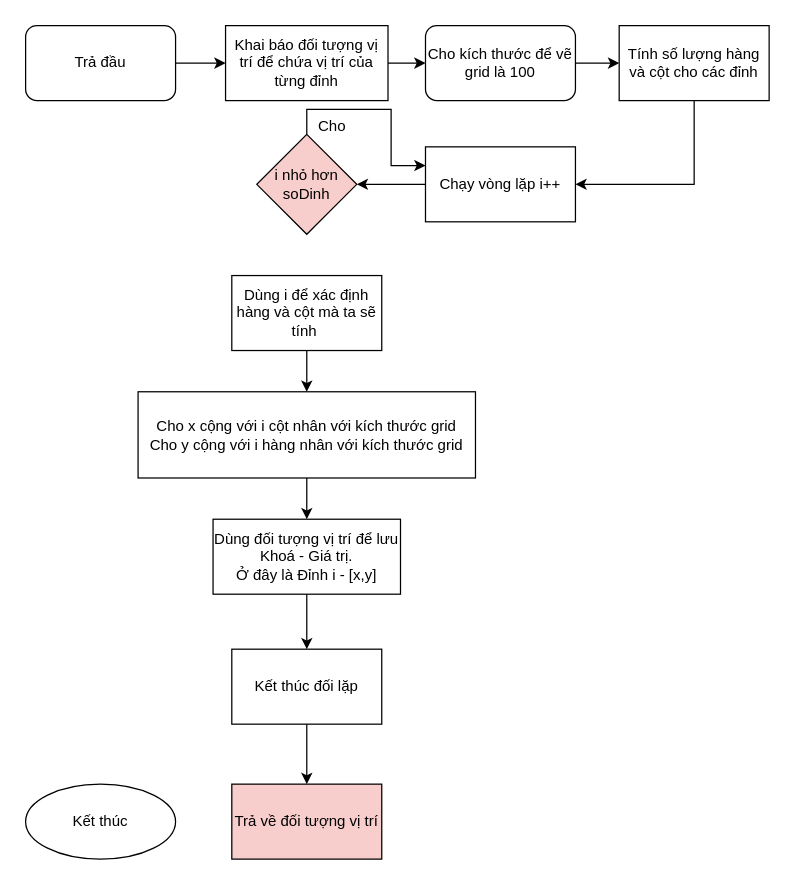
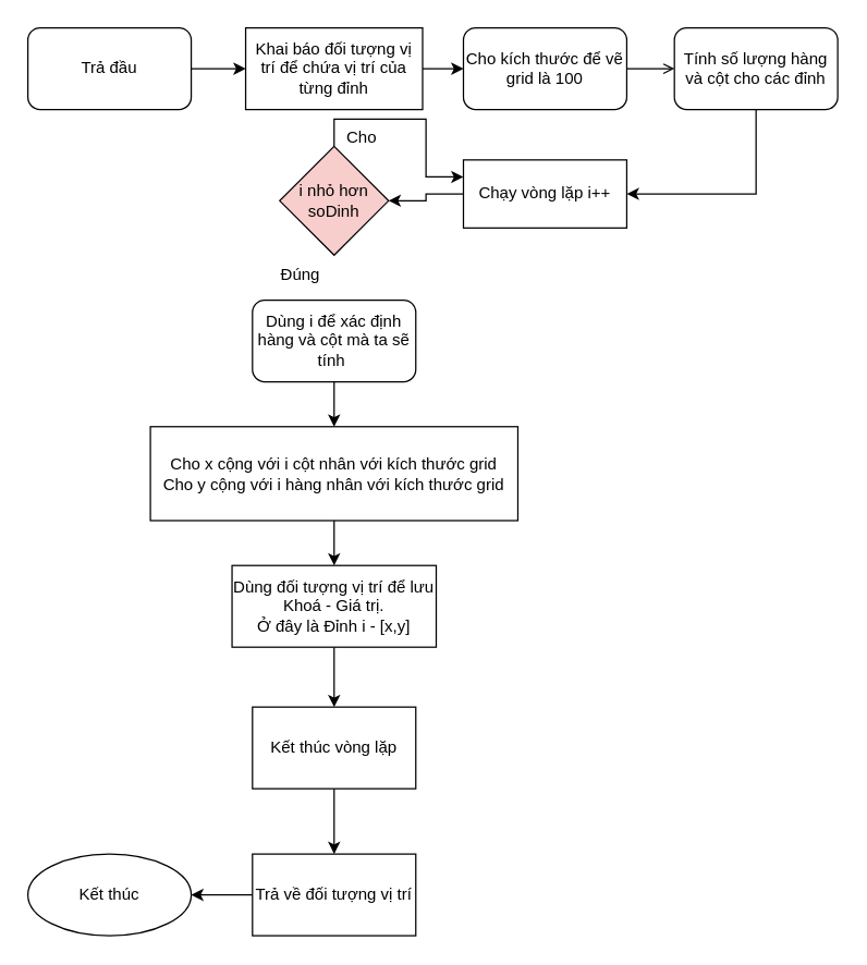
- <mxCell id="6" value="" style="edgeStyle=orthogonalEdgeStyle;rounded=0;orthogonalLoop=1;jettySize=auto;html=1;" parent="1" source="7" target="9" edge="1"><mxGeometry relative="1" as="geometry" /></mxCell>
+ <mxCell id="6" value="" style="edgeStyle=orthogonalEdgeStyle;rounded=0;orthogonalLoop=1;jettySize=auto;html=1;endArrow=open;" parent="1" source="7" target="9" edge="1"><mxGeometry relative="1" as="geometry" /></mxCell>
- <mxCell id="9" value="Tính số lượng hàng và cột cho các đỉnh" style="rounded=0;whiteSpace=wrap;html=1;" parent="1" vertex="1"><mxGeometry x="495" y="20" width="120" height="60" as="geometry" /></mxCell>
+ <mxCell id="9" value="Tính số lượng hàng và cột cho các đỉnh" style="whiteSpace=wrap;html=1;rounded=1;" parent="1" vertex="1"><mxGeometry x="495" y="20" width="120" height="60" as="geometry" /></mxCell>
- <mxCell id="11" value="Chạy vòng lặp i++" style="rounded=0;whiteSpace=wrap;html=1;" parent="1" vertex="1"><mxGeometry x="340" y="117" width="120" height="60" as="geometry" /></mxCell>
+ <mxCell id="11" value="Chạy vòng lặp i++" style="rounded=0;whiteSpace=wrap;html=1;" parent="1" vertex="1"><mxGeometry x="340" y="117" width="120" height="50" as="geometry" /></mxCell>
+ <mxCell id="25" value="Đúng" style="text;html=1;align=center;verticalAlign=middle;resizable=0;points=[];autosize=1;strokeColor=none;fillColor=none;" vertex="1" parent="1"><mxGeometry x="195" y="187" width="50" height="30" as="geometry" /></mxCell>
- <mxCell id="15" value="Dùng i để xác định hàng và cột mà ta sẽ tính&amp;nbsp;" style="rounded=0;whiteSpace=wrap;html=1;" parent="1" vertex="1"><mxGeometry x="185" y="220" width="120" height="60" as="geometry" /></mxCell>
+ <mxCell id="15" value="Dùng i để xác định hàng và cột mà ta sẽ tính&amp;nbsp;" style="whiteSpace=wrap;html=1;rounded=1;" parent="1" vertex="1"><mxGeometry x="185" y="220" width="120" height="60" as="geometry" /></mxCell>
- <mxCell id="24" value="Kết thúc đối lặp" style="rounded=0;whiteSpace=wrap;html=1;" parent="1" vertex="1"><mxGeometry x="185" y="519" width="120" height="60" as="geometry" /></mxCell>
+ <mxCell id="24" value="Kết thúc vòng lặp" style="rounded=0;whiteSpace=wrap;html=1;" parent="1" vertex="1"><mxGeometry x="185" y="519" width="120" height="60" as="geometry" /></mxCell>
+ <mxCell id="20" value="" style="edgeStyle=orthogonalEdgeStyle;rounded=0;orthogonalLoop=1;jettySize=auto;html=1;" parent="1" source="21" target="22" edge="1"><mxGeometry relative="1" as="geometry" /></mxCell>
- <mxCell id="21" value="Trả về đối tượng vị trí" style="rounded=0;whiteSpace=wrap;html=1;fillColor=#f8cecc;" parent="1" vertex="1"><mxGeometry x="185" y="627" width="120" height="60" as="geometry" /></mxCell>
+ <mxCell id="21" value="Trả về đối tượng vị trí" style="rounded=0;whiteSpace=wrap;html=1;" parent="1" vertex="1"><mxGeometry x="185" y="627" width="120" height="60" as="geometry" /></mxCell>
